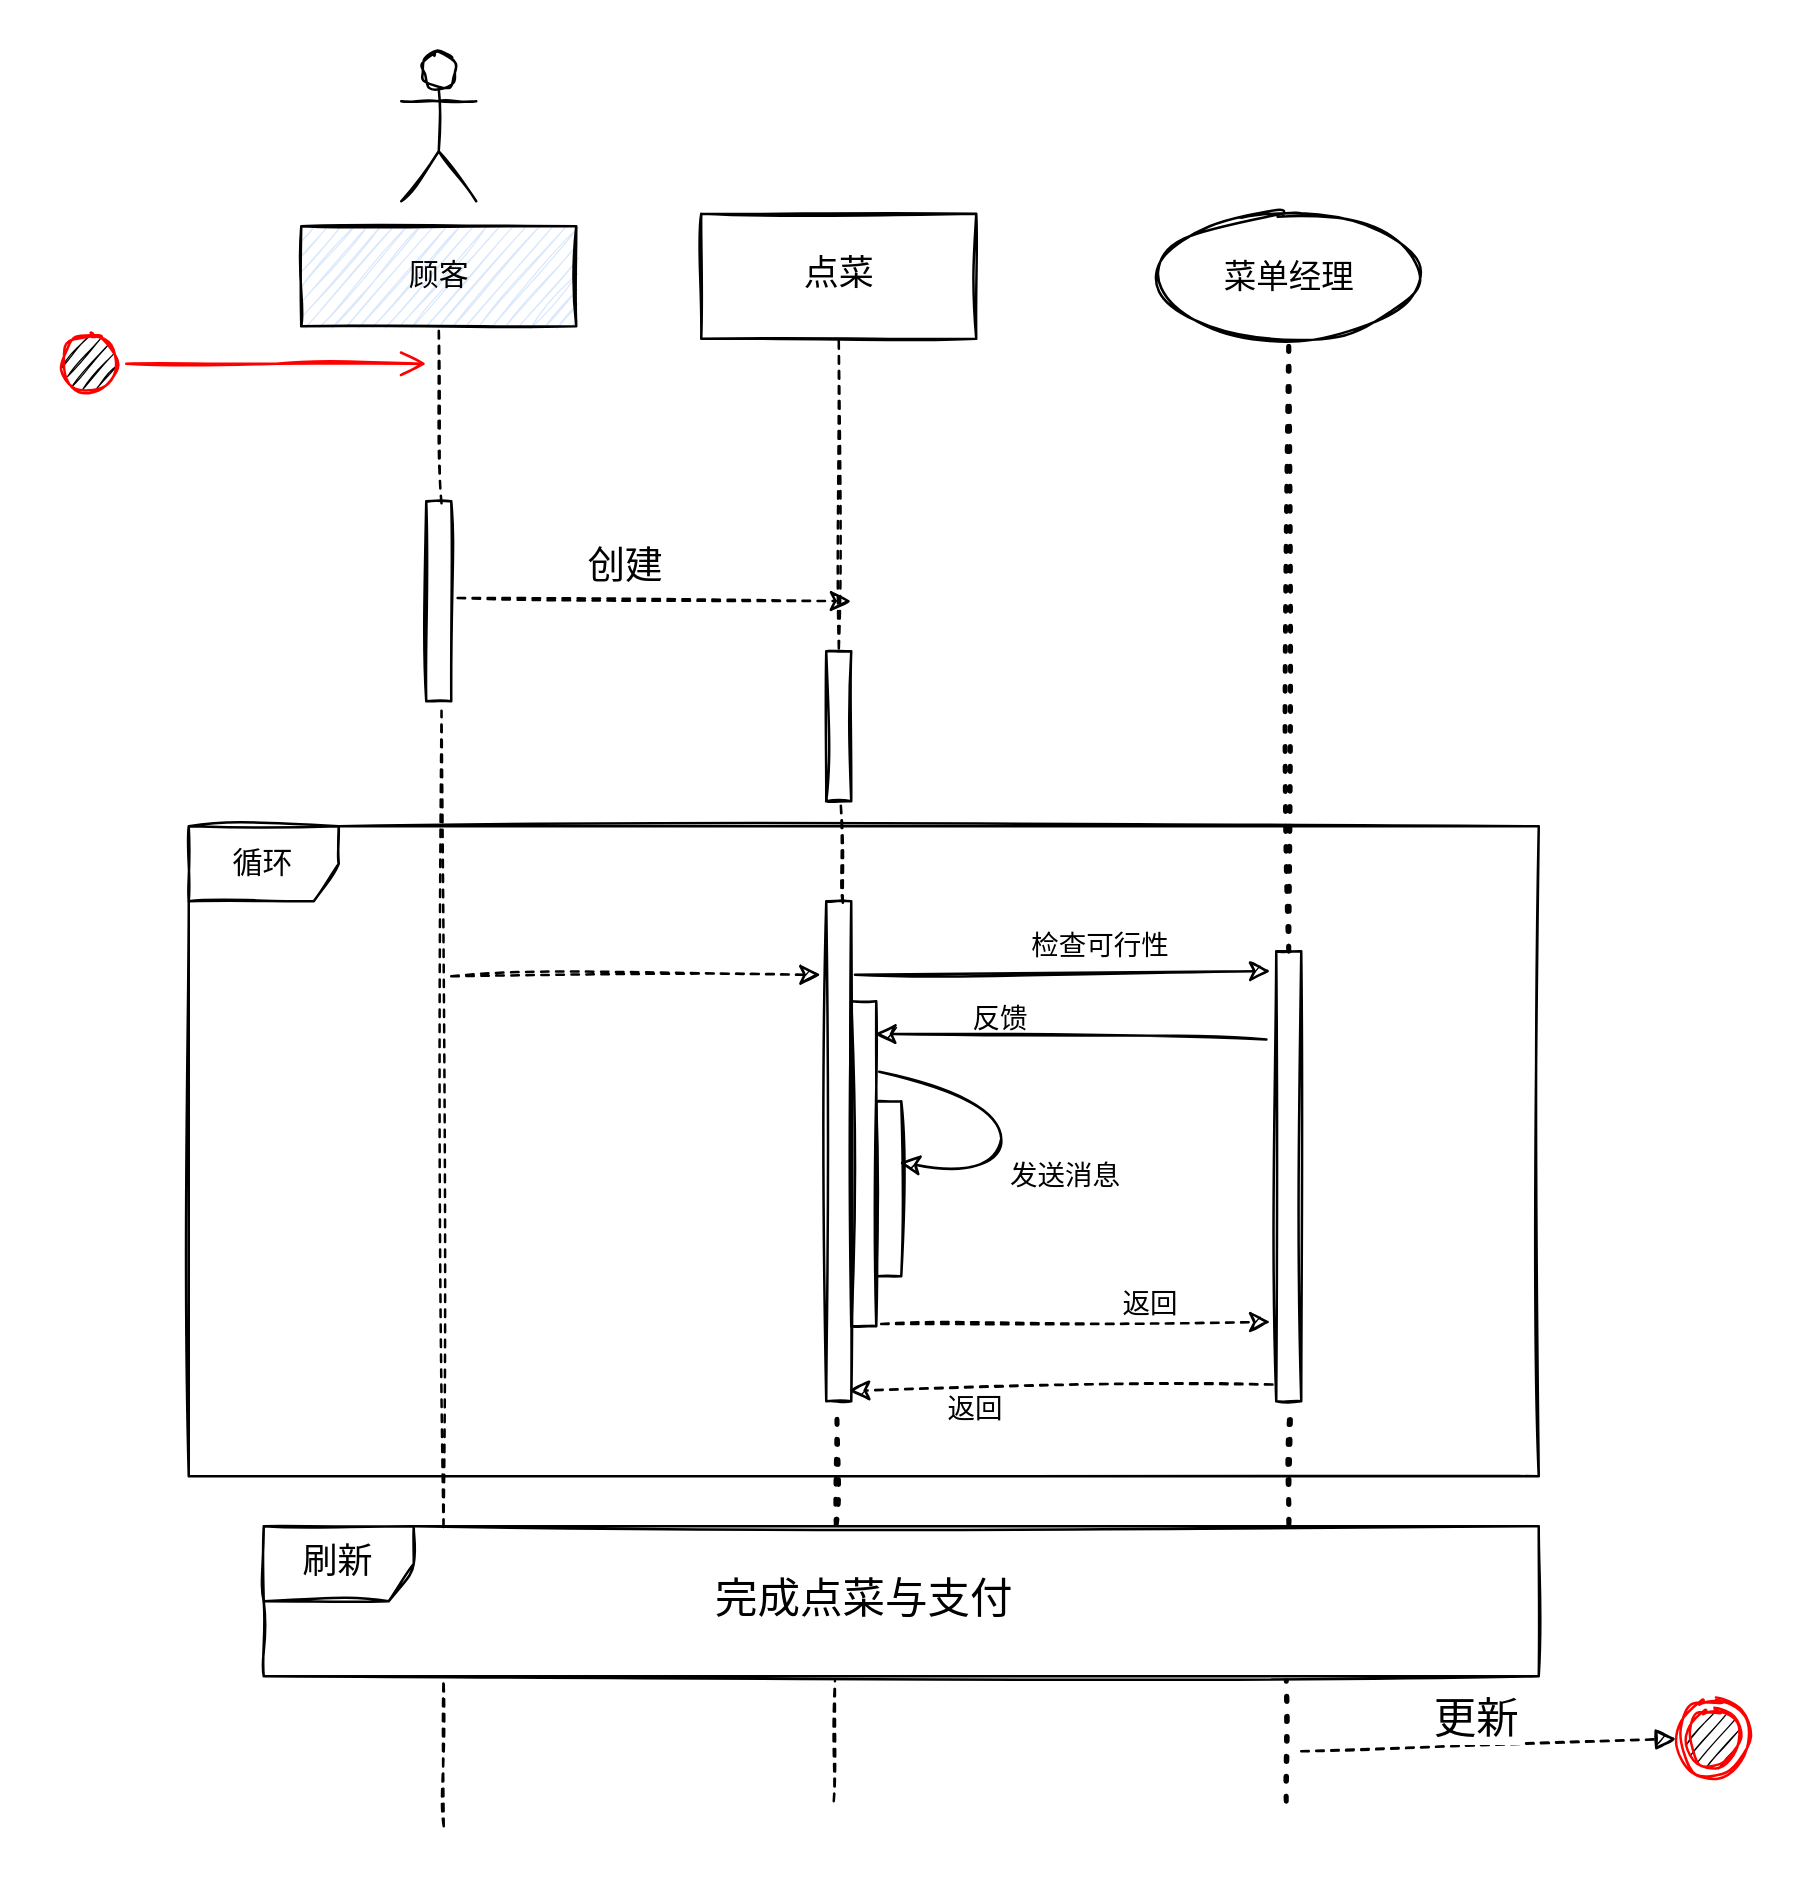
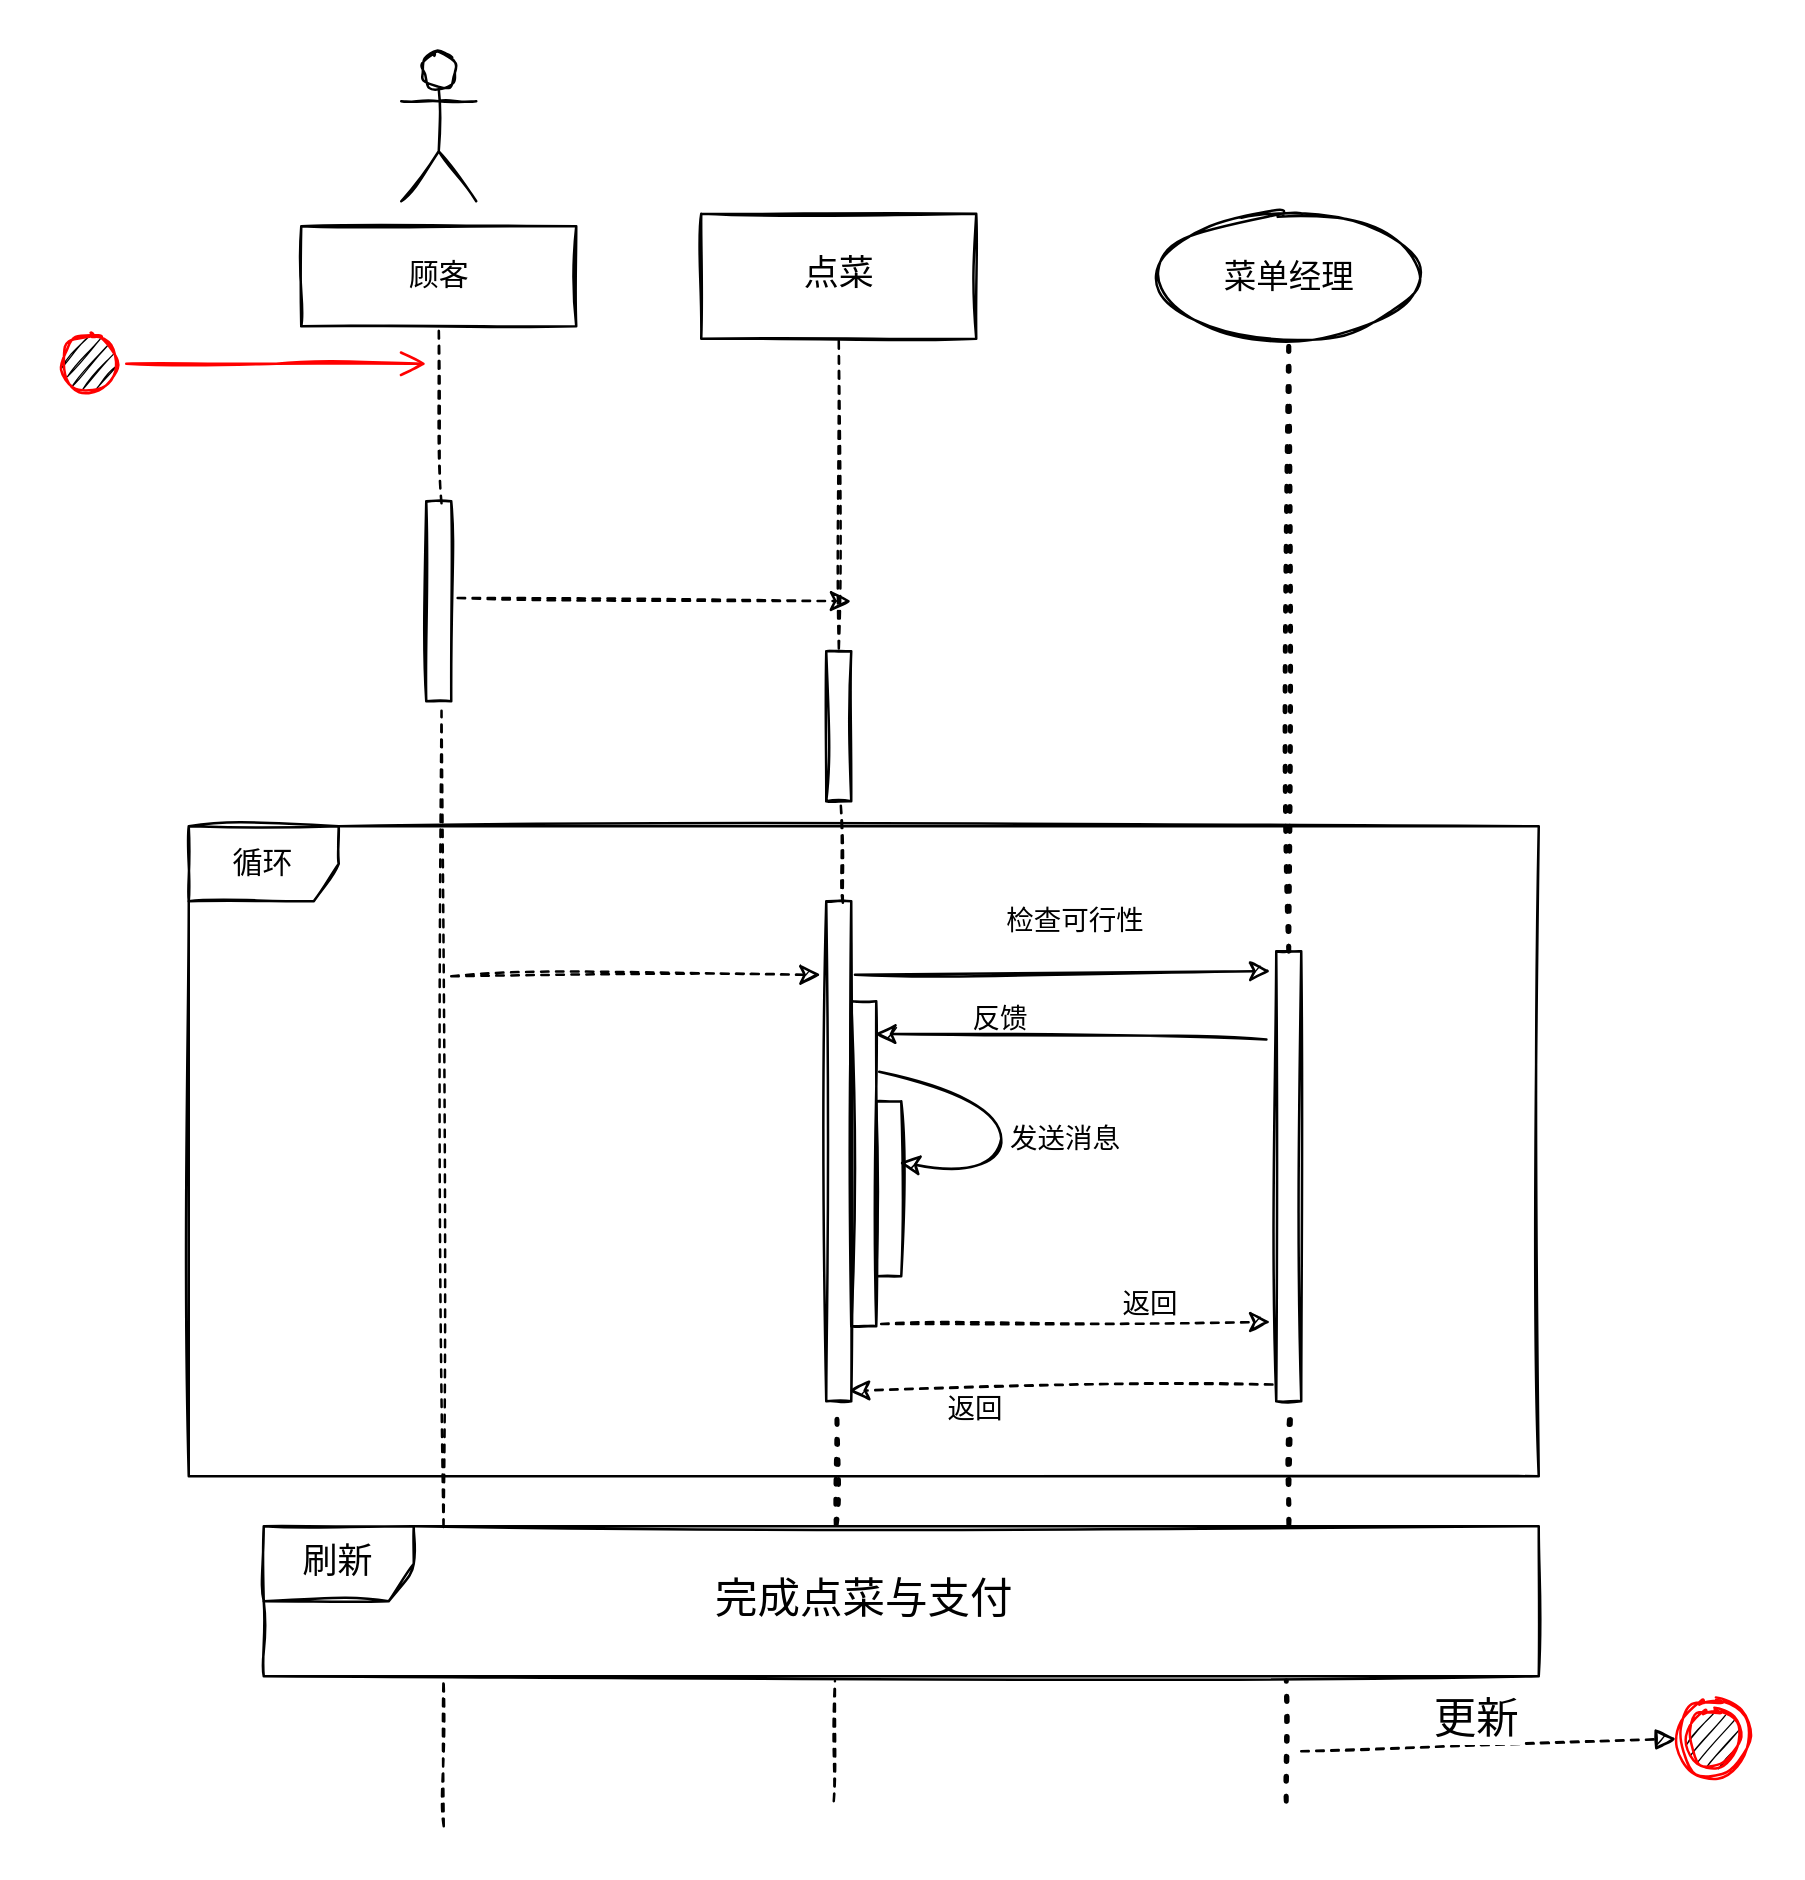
- <mxCell id="5" value="顾客" style="html=1;sketch=1;fillColor=#dae8fc;" vertex="1" parent="1"><mxGeometry x="120" y="90" width="110" height="40" as="geometry" /></mxCell>
+ <mxCell id="5" value="顾客" style="html=1;sketch=1;" vertex="1" parent="1"><mxGeometry x="120" y="90" width="110" height="40" as="geometry" /></mxCell>
- <mxCell id="12" value="&lt;font style=&quot;font-size: 15px;&quot;&gt;创建&lt;/font&gt;" style="text;html=1;strokeColor=none;fillColor=none;align=center;verticalAlign=middle;whiteSpace=wrap;rounded=0;sketch=1;fontFamily=Comic Sans MS;fontSize=18;" vertex="1" parent="1"><mxGeometry x="220" y="210" width="60" height="30" as="geometry" /></mxCell>
- <mxCell id="23" value="&lt;font style=&quot;font-size: 11px;&quot;&gt;检查可行性&lt;/font&gt;" style="text;html=1;strokeColor=none;fillColor=none;align=center;verticalAlign=middle;whiteSpace=wrap;rounded=0;sketch=1;fontFamily=Comic Sans MS;fontSize=13;" vertex="1" parent="1"><mxGeometry x="410" y="362" width="60" height="30" as="geometry" /></mxCell>
+ <mxCell id="23" value="&lt;font style=&quot;font-size: 11px;&quot;&gt;检查可行性&lt;/font&gt;" style="text;html=1;strokeColor=none;fillColor=none;align=center;verticalAlign=middle;whiteSpace=wrap;rounded=0;sketch=1;fontFamily=Comic Sans MS;fontSize=13;" vertex="1" parent="1"><mxGeometry x="400" y="352" width="60" height="30" as="geometry" /></mxCell>
- <mxCell id="27" value="发送消息" style="text;html=1;strokeColor=none;fillColor=none;align=center;verticalAlign=middle;whiteSpace=wrap;rounded=0;sketch=1;fontFamily=Comic Sans MS;fontSize=11;" vertex="1" parent="1"><mxGeometry x="396" y="455" width="60" height="30" as="geometry" /></mxCell>
+ <mxCell id="27" value="发送消息" style="text;html=1;strokeColor=none;fillColor=none;align=center;verticalAlign=middle;whiteSpace=wrap;rounded=0;sketch=1;fontFamily=Comic Sans MS;fontSize=11;" vertex="1" parent="1"><mxGeometry x="396" y="440" width="60" height="30" as="geometry" /></mxCell>
